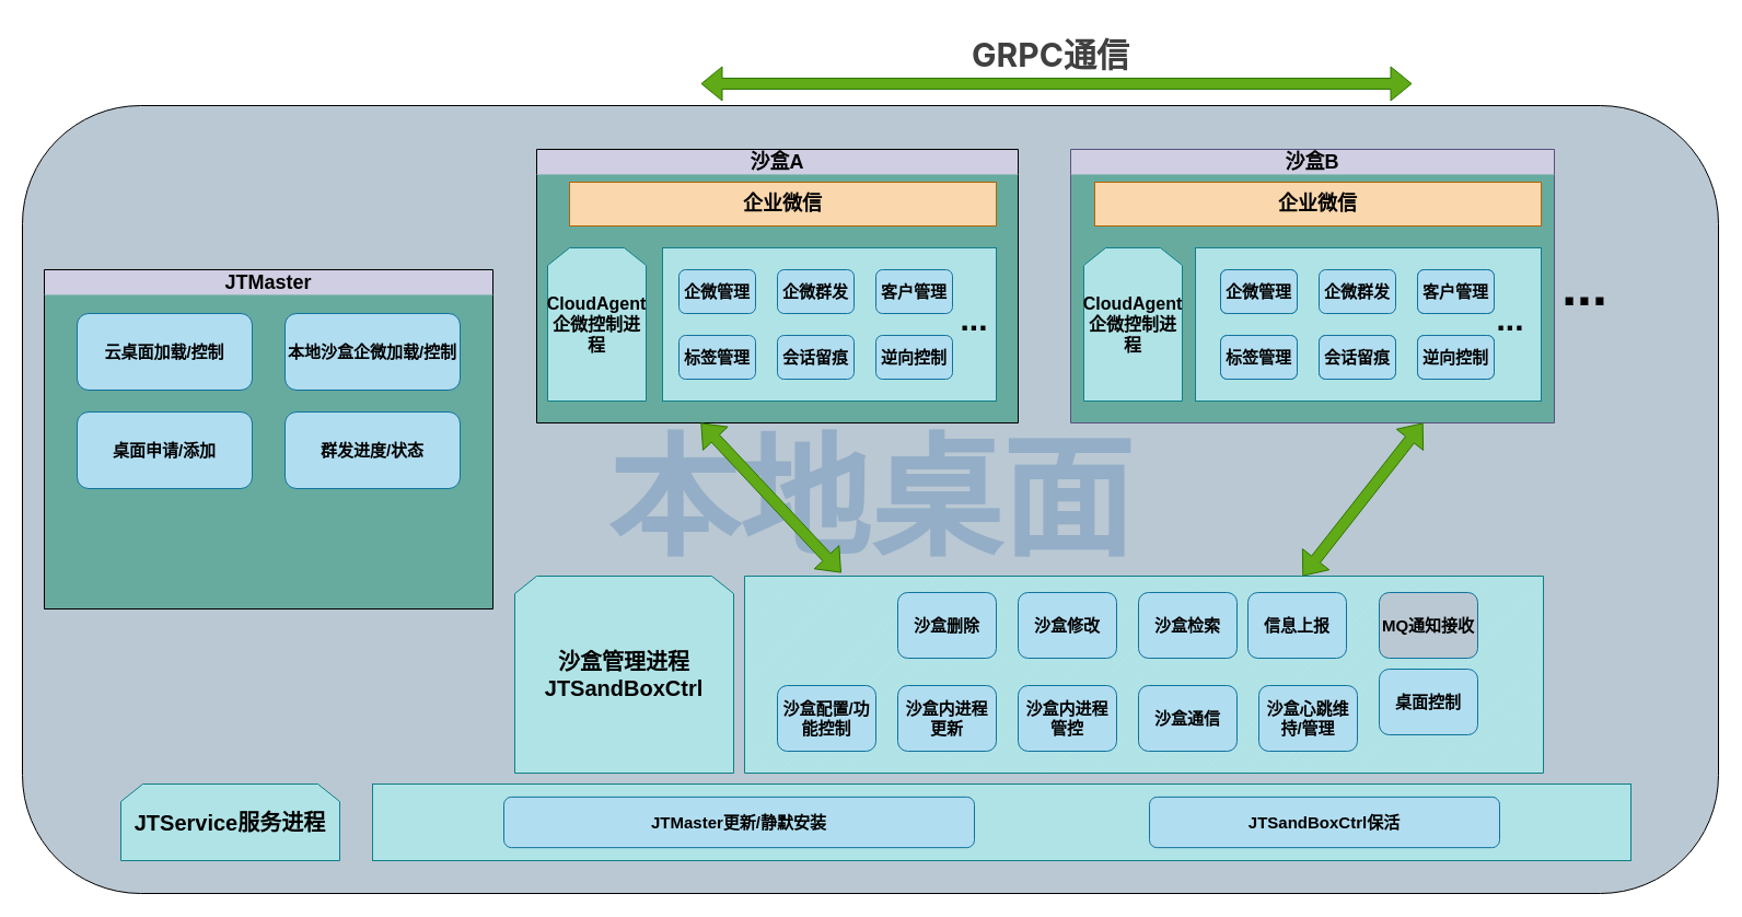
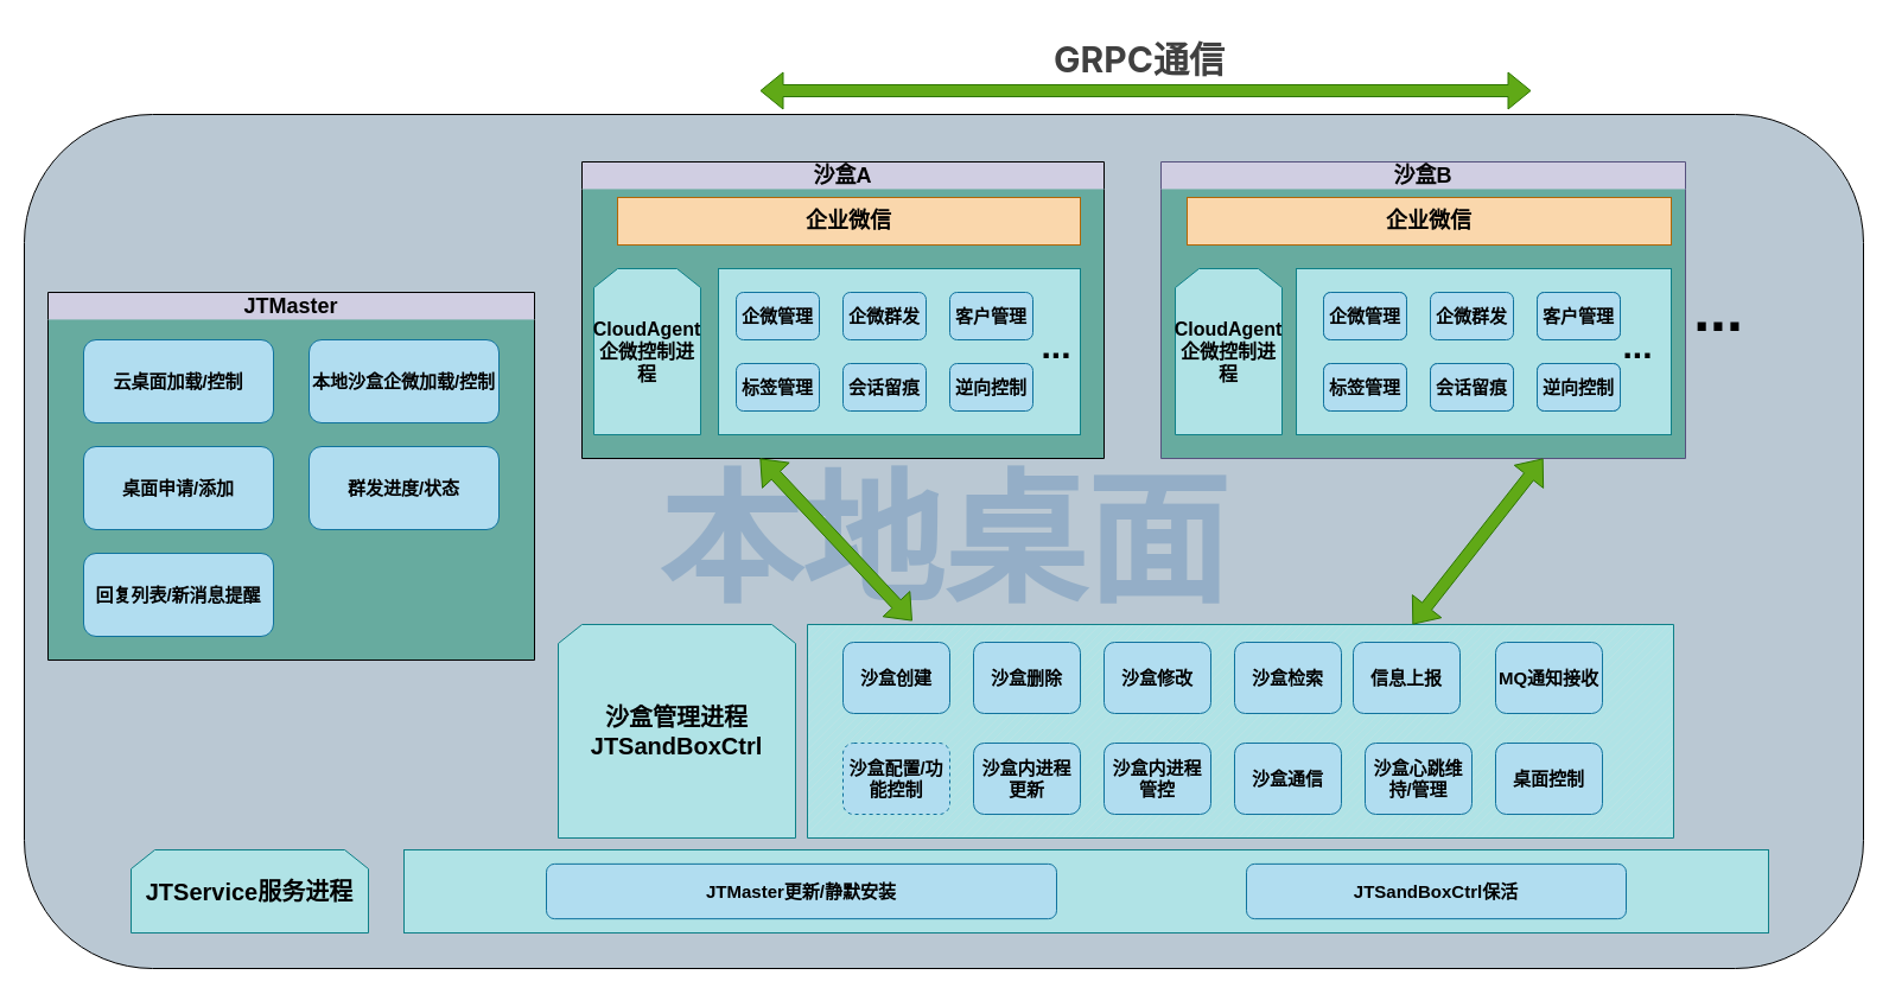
+ <mxCell id="58" value="&lt;span style=&quot;font-size: 15px;&quot;&gt;&lt;b&gt;回复列表/新消息提醒&lt;/b&gt;&lt;/span&gt;" style="rounded=1;whiteSpace=wrap;html=1;fillColor=#b1ddf0;strokeColor=#10739e;" vertex="1" parent="53"><mxGeometry x="30" y="220" width="160" height="70" as="geometry" /></mxCell>
+ <mxCell id="5" value="&lt;b style=&quot;font-size: 15px;&quot;&gt;沙盒创建&lt;/b&gt;" style="rounded=1;whiteSpace=wrap;html=1;fillColor=#b1ddf0;strokeColor=#10739e;" parent="1" vertex="1"><mxGeometry x="710" y="535" width="90" height="60" as="geometry" /></mxCell>
- <mxCell id="10" value="&lt;span style=&quot;font-size: 15px;&quot;&gt;&lt;b&gt;MQ通知接收&lt;/b&gt;&lt;/span&gt;" style="rounded=1;whiteSpace=wrap;html=1;fillColor=#bac8d3;strokeColor=#10739e;" parent="1" vertex="1"><mxGeometry x="1260" y="535" width="90" height="60" as="geometry" /></mxCell>
+ <mxCell id="10" value="&lt;span style=&quot;font-size: 15px;&quot;&gt;&lt;b&gt;MQ通知接收&lt;/b&gt;&lt;/span&gt;" style="rounded=1;whiteSpace=wrap;html=1;fillColor=#b1ddf0;strokeColor=#10739e;" parent="1" vertex="1"><mxGeometry x="1260" y="535" width="90" height="60" as="geometry" /></mxCell>
- <mxCell id="16" value="&lt;span style=&quot;font-size: 15px;&quot;&gt;&lt;b&gt;桌面控制&lt;/b&gt;&lt;/span&gt;" style="rounded=1;whiteSpace=wrap;html=1;fillColor=#b1ddf0;strokeColor=#10739e;" parent="1" vertex="1"><mxGeometry x="1260" y="605" width="90" height="60" as="geometry" /></mxCell>
+ <mxCell id="16" value="&lt;span style=&quot;font-size: 15px;&quot;&gt;&lt;b&gt;桌面控制&lt;/b&gt;&lt;/span&gt;" style="rounded=1;whiteSpace=wrap;html=1;fillColor=#b1ddf0;strokeColor=#10739e;" parent="1" vertex="1"><mxGeometry x="1260" y="620" width="90" height="60" as="geometry" /></mxCell>
- <mxCell id="13" value="&lt;span style=&quot;font-size: 15px;&quot;&gt;&lt;b&gt;沙盒配置/功能控制&lt;/b&gt;&lt;/span&gt;" style="rounded=1;whiteSpace=wrap;html=1;fillColor=#b1ddf0;strokeColor=#10739e;" parent="1" vertex="1"><mxGeometry x="710" y="620" width="90" height="60" as="geometry" /></mxCell>
+ <mxCell id="13" value="&lt;span style=&quot;font-size: 15px;&quot;&gt;&lt;b&gt;沙盒配置/功能控制&lt;/b&gt;&lt;/span&gt;" style="rounded=1;whiteSpace=wrap;html=1;fillColor=#b1ddf0;strokeColor=#10739e;dashed=1;" parent="1" vertex="1"><mxGeometry x="710" y="620" width="90" height="60" as="geometry" /></mxCell>
